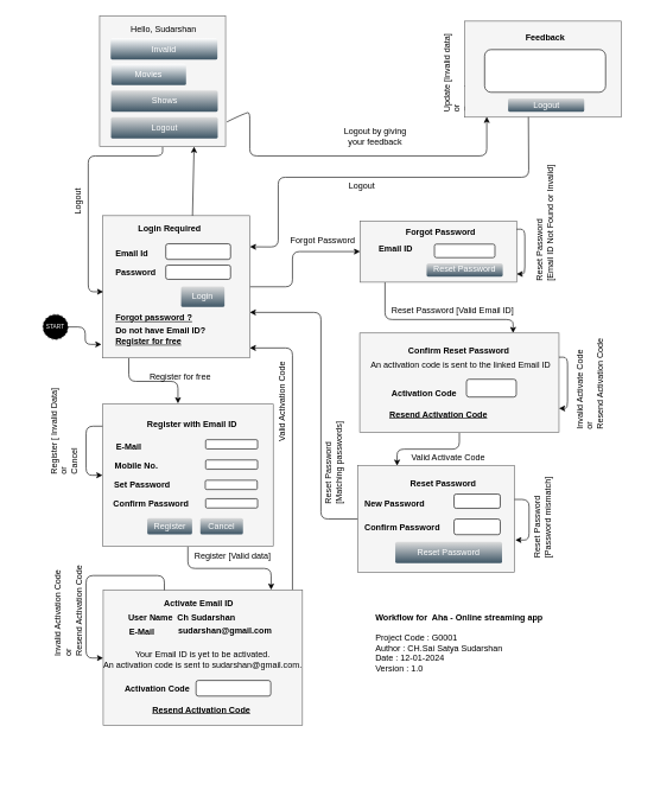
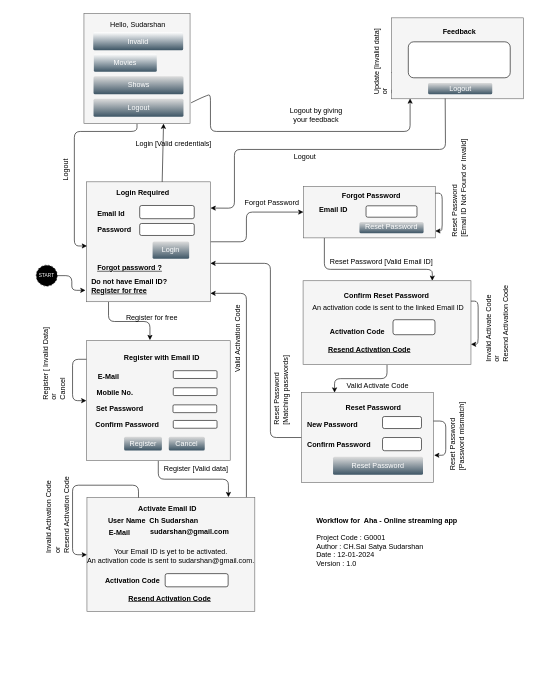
+ <mxCell id="76" value="Login [Valid credentials]" style="text;html=1;strokeColor=none;fillColor=none;align=left;verticalAlign=middle;whiteSpace=wrap;rounded=0;fontSize=12;" parent="1" vertex="1"><mxGeometry x="223.5" y="228" width="143" height="20" as="geometry" /></mxCell>
- <mxCell id="11" value="&lt;div&gt;&lt;font style=&quot;font-size: 12px&quot;&gt;Do not have Email ID? &lt;br&gt;&lt;/font&gt;&lt;/div&gt;&lt;div&gt;&lt;font style=&quot;font-size: 12px&quot;&gt;&lt;u style=&quot;font-size: 12px&quot;&gt;Register for free&lt;/u&gt;&lt;/font&gt;&lt;/div&gt;" style="text;html=1;strokeColor=none;fillColor=none;align=left;verticalAlign=middle;whiteSpace=wrap;rounded=0;fontStyle=1;fontSize=12;" parent="1" vertex="1"><mxGeometry x="159.5" y="460.5" width="157" height="20" as="geometry" /></mxCell>
+ <mxCell id="11" value="&lt;div&gt;&lt;font style=&quot;font-size: 12px&quot;&gt;Do not have Email ID? &lt;br&gt;&lt;/font&gt;&lt;/div&gt;&lt;div&gt;&lt;font style=&quot;font-size: 12px&quot;&gt;&lt;u style=&quot;font-size: 12px&quot;&gt;Register for free&lt;/u&gt;&lt;/font&gt;&lt;/div&gt;" style="text;html=1;strokeColor=none;fillColor=none;align=left;verticalAlign=middle;whiteSpace=wrap;rounded=0;fontStyle=1;fontSize=12;" parent="1" vertex="1"><mxGeometry x="149.5" y="465.5" width="157" height="20" as="geometry" /></mxCell>
